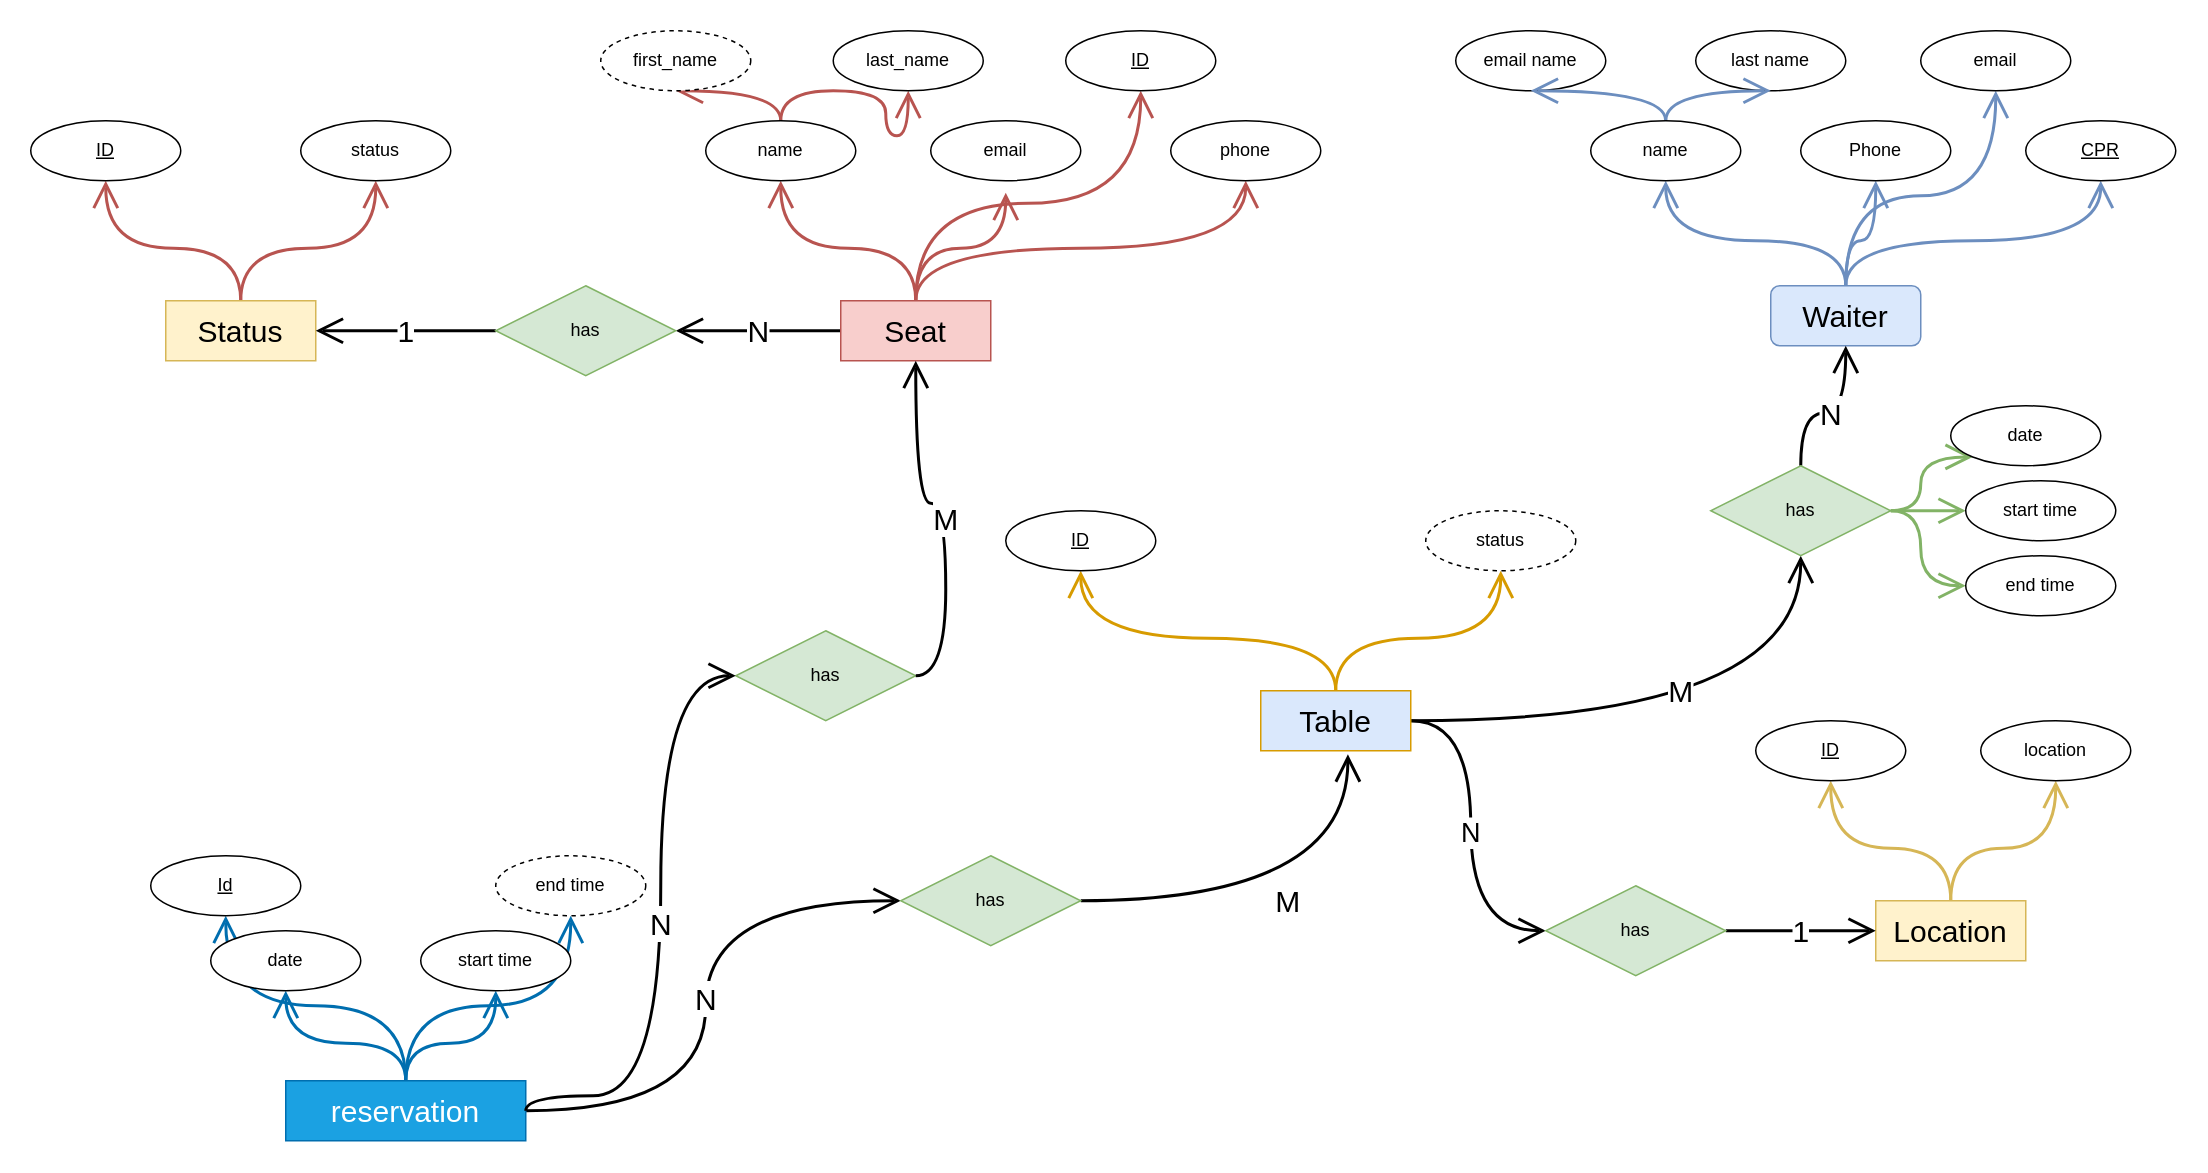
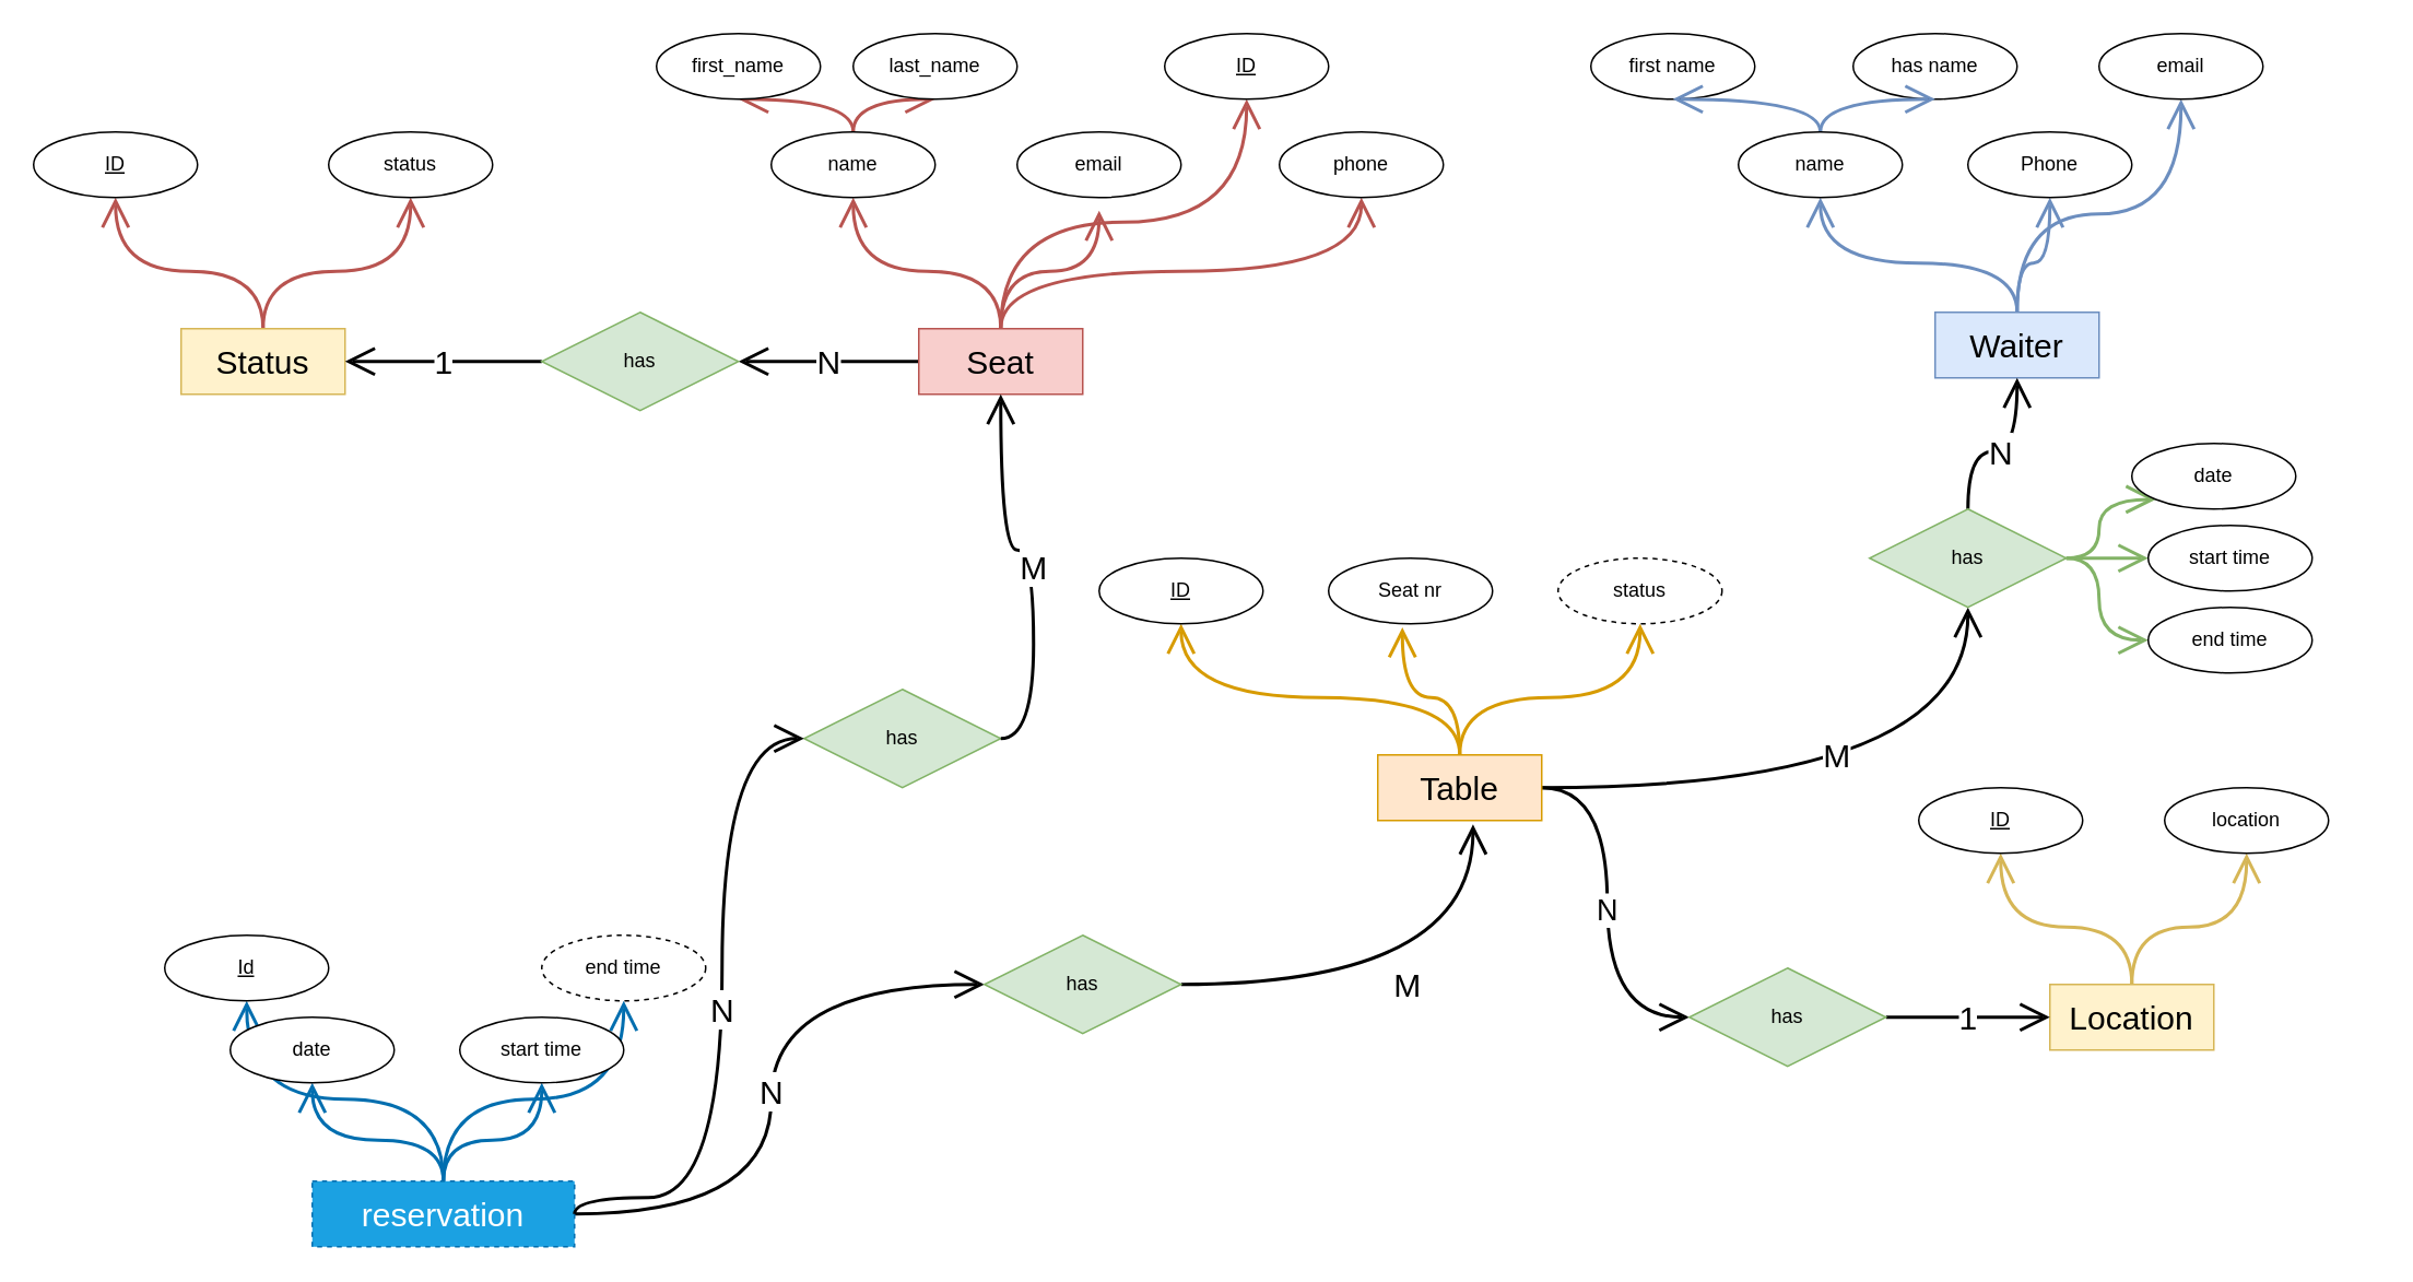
- <mxCell id="30" value="first_name" style="ellipse;whiteSpace=wrap;html=1;align=center;hachureGap=4;pointerEvents=0;dashed=1;" vertex="1" parent="1"><mxGeometry x="400" y="20" width="100" height="40" as="geometry" /></mxCell>
+ <mxCell id="30" value="first_name" style="ellipse;whiteSpace=wrap;html=1;align=center;hachureGap=4;pointerEvents=0;" vertex="1" parent="1"><mxGeometry x="400" y="20" width="100" height="40" as="geometry" /></mxCell>
- <mxCell id="31" value="last_name" style="ellipse;whiteSpace=wrap;html=1;align=center;hachureGap=4;pointerEvents=0;" vertex="1" parent="1"><mxGeometry x="555" y="20" width="100" height="40" as="geometry" /></mxCell>
+ <mxCell id="31" value="last_name" style="ellipse;whiteSpace=wrap;html=1;align=center;hachureGap=4;pointerEvents=0;" vertex="1" parent="1"><mxGeometry x="520" y="20" width="100" height="40" as="geometry" /></mxCell>
- <mxCell id="44" value="email name" style="ellipse;whiteSpace=wrap;html=1;align=center;hachureGap=4;pointerEvents=0;" vertex="1" parent="1"><mxGeometry x="970" y="20" width="100" height="40" as="geometry" /></mxCell>
+ <mxCell id="44" value="first name" style="ellipse;whiteSpace=wrap;html=1;align=center;hachureGap=4;pointerEvents=0;" vertex="1" parent="1"><mxGeometry x="970" y="20" width="100" height="40" as="geometry" /></mxCell>
- <mxCell id="45" value="last name" style="ellipse;whiteSpace=wrap;html=1;align=center;hachureGap=4;pointerEvents=0;" vertex="1" parent="1"><mxGeometry x="1130" y="20" width="100" height="40" as="geometry" /></mxCell>
+ <mxCell id="45" value="has name" style="ellipse;whiteSpace=wrap;html=1;align=center;hachureGap=4;pointerEvents=0;" vertex="1" parent="1"><mxGeometry x="1130" y="20" width="100" height="40" as="geometry" /></mxCell>
- <mxCell id="43" value="CPR" style="ellipse;whiteSpace=wrap;html=1;align=center;fontStyle=4;hachureGap=4;pointerEvents=0;" vertex="1" parent="1"><mxGeometry x="1350" y="80" width="100" height="40" as="geometry" /></mxCell>
- <mxCell id="25" style="edgeStyle=orthogonalEdgeStyle;curved=1;rounded=0;orthogonalLoop=1;jettySize=auto;html=1;exitX=0.5;exitY=0;exitDx=0;exitDy=0;entryX=0.5;entryY=1;entryDx=0;entryDy=0;endArrow=open;startSize=14;endSize=14;sourcePerimeterSpacing=8;targetPerimeterSpacing=8;strokeWidth=2;fillColor=#dae8fc;strokeColor=#6c8ebf;" edge="1" parent="1" source="26" target="43"><mxGeometry relative="1" as="geometry" /></mxCell>
- <mxCell id="26" value="&lt;font style=&quot;font-size: 20px&quot;&gt;Waiter&lt;/font&gt;" style="whiteSpace=wrap;html=1;align=center;hachureGap=4;pointerEvents=0;fillColor=#dae8fc;strokeColor=#6c8ebf;rounded=1;" vertex="1" parent="1"><mxGeometry x="1180" y="190" width="100" height="40" as="geometry" /></mxCell>
+ <mxCell id="26" value="&lt;font style=&quot;font-size: 20px&quot;&gt;Waiter&lt;/font&gt;" style="whiteSpace=wrap;html=1;align=center;hachureGap=4;pointerEvents=0;fillColor=#dae8fc;strokeColor=#6c8ebf;" vertex="1" parent="1"><mxGeometry x="1180" y="190" width="100" height="40" as="geometry" /></mxCell>
+ <mxCell id="52" value="Seat nr" style="ellipse;whiteSpace=wrap;html=1;align=center;hachureGap=4;pointerEvents=0;" vertex="1" parent="1"><mxGeometry x="810" y="340" width="100" height="40" as="geometry" /></mxCell>
+ <mxCell id="11" style="edgeStyle=orthogonalEdgeStyle;curved=1;rounded=0;orthogonalLoop=1;jettySize=auto;html=1;exitX=0.5;exitY=0;exitDx=0;exitDy=0;entryX=0.45;entryY=1.055;entryDx=0;entryDy=0;entryPerimeter=0;endArrow=open;startSize=14;endSize=14;sourcePerimeterSpacing=8;targetPerimeterSpacing=8;strokeWidth=2;fillColor=#ffe6cc;strokeColor=#d79b00;" edge="1" parent="1" source="15" target="52"><mxGeometry relative="1" as="geometry" /></mxCell>
- <mxCell id="15" value="&lt;font style=&quot;font-size: 20px&quot;&gt;Table&lt;/font&gt;" style="whiteSpace=wrap;html=1;align=center;hachureGap=4;pointerEvents=0;fillColor=#dae8fc;strokeColor=#d79b00;" vertex="1" parent="1"><mxGeometry x="840" y="460" width="100" height="40" as="geometry" /></mxCell>
+ <mxCell id="15" value="&lt;font style=&quot;font-size: 20px&quot;&gt;Table&lt;/font&gt;" style="whiteSpace=wrap;html=1;align=center;hachureGap=4;pointerEvents=0;fillColor=#ffe6cc;strokeColor=#d79b00;" vertex="1" parent="1"><mxGeometry x="840" y="460" width="100" height="40" as="geometry" /></mxCell>
- <mxCell id="21" value="&lt;span style=&quot;font-size: 20px&quot;&gt;reservation&lt;/span&gt;" style="whiteSpace=wrap;html=1;align=center;hachureGap=4;pointerEvents=0;fillColor=#1ba1e2;strokeColor=#006EAF;fontColor=#ffffff;" vertex="1" parent="1"><mxGeometry x="190" y="720" width="160" height="40" as="geometry" /></mxCell>
+ <mxCell id="21" value="&lt;span style=&quot;font-size: 20px&quot;&gt;reservation&lt;/span&gt;" style="whiteSpace=wrap;html=1;align=center;hachureGap=4;pointerEvents=0;fillColor=#1ba1e2;strokeColor=#006EAF;fontColor=#ffffff;dashed=1;" vertex="1" parent="1"><mxGeometry x="190" y="720" width="160" height="40" as="geometry" /></mxCell>
